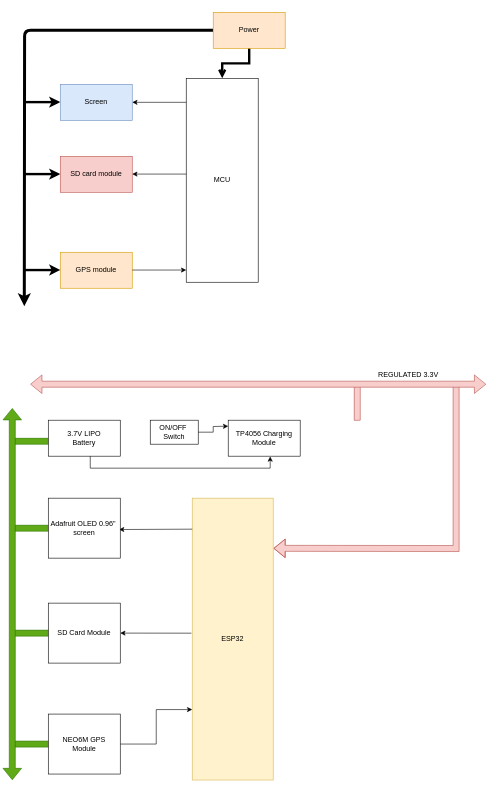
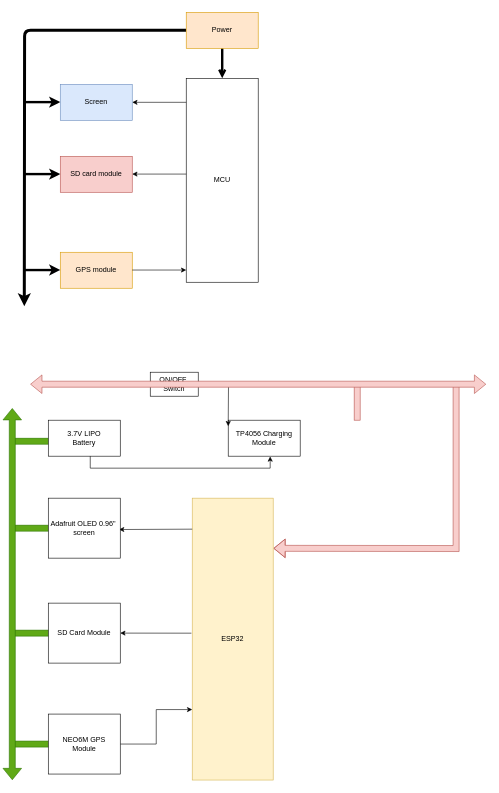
- <mxCell id="12" value="Power" style="rounded=0;whiteSpace=wrap;html=1;fillColor=#ffe6cc;strokeColor=#d79b00;" vertex="1" parent="1"><mxGeometry x="355" y="20" width="120" height="60" as="geometry" /></mxCell>
+ <mxCell id="12" value="Power" style="rounded=0;whiteSpace=wrap;html=1;fillColor=#ffe6cc;strokeColor=#d79b00;" vertex="1" parent="1"><mxGeometry x="310" y="20" width="120" height="60" as="geometry" /></mxCell>
- <mxCell id="34" value="REGULATED 3.3V" style="text;html=1;align=center;verticalAlign=middle;resizable=0;points=[];autosize=1;strokeColor=none;fillColor=none;" vertex="1" parent="1"><mxGeometry x="620" y="610" width="120" height="30" as="geometry" /></mxCell>
- <mxCell id="26" value="ON/OFF&amp;nbsp;&lt;br&gt;Switch" style="rounded=0;whiteSpace=wrap;html=1;" vertex="1" parent="1"><mxGeometry x="250" y="700" width="80" height="40" as="geometry" /></mxCell>
+ <mxCell id="26" value="ON/OFF&amp;nbsp;&lt;br&gt;Switch" style="rounded=0;whiteSpace=wrap;html=1;" vertex="1" parent="1"><mxGeometry x="250" y="620" width="80" height="40" as="geometry" /></mxCell>
